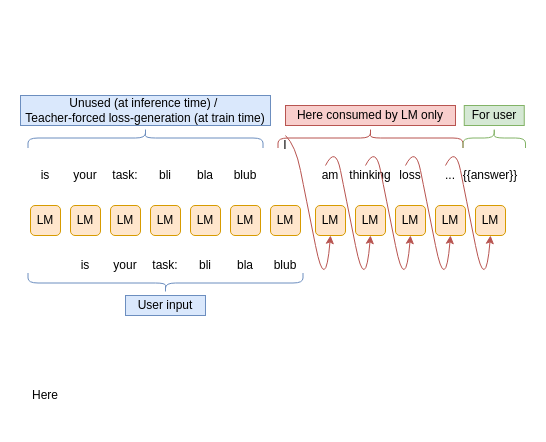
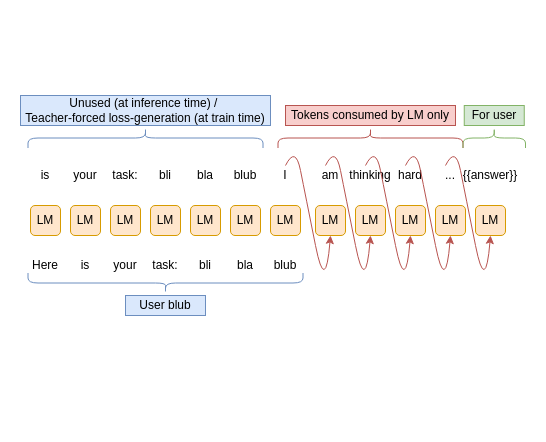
- <mxCell id="41" value="Here consumed by LM only" style="text;html=1;align=center;verticalAlign=middle;whiteSpace=wrap;rounded=0;fillColor=#f8cecc;strokeColor=#b85450;" parent="1" vertex="1"><mxGeometry x="285" y="105" width="170" height="20" as="geometry" /></mxCell>
+ <mxCell id="41" value="Tokens consumed by LM only" style="text;html=1;align=center;verticalAlign=middle;whiteSpace=wrap;rounded=0;fillColor=#f8cecc;strokeColor=#b85450;" parent="1" vertex="1"><mxGeometry x="285" y="105" width="170" height="20" as="geometry" /></mxCell>
- <mxCell id="20" value="I" style="text;html=1;align=center;verticalAlign=middle;whiteSpace=wrap;rounded=0;" parent="1" vertex="1"><mxGeometry x="265" y="135" width="40" height="20" as="geometry" /></mxCell>
+ <mxCell id="20" value="I" style="text;html=1;align=center;verticalAlign=middle;whiteSpace=wrap;rounded=0;" parent="1" vertex="1"><mxGeometry x="265" y="165" width="40" height="20" as="geometry" /></mxCell>
- <mxCell id="23" value="loss" style="text;html=1;align=center;verticalAlign=middle;whiteSpace=wrap;rounded=0;" parent="1" vertex="1"><mxGeometry x="390" y="165" width="40" height="20" as="geometry" /></mxCell>
+ <mxCell id="23" value="hard" style="text;html=1;align=center;verticalAlign=middle;whiteSpace=wrap;rounded=0;" parent="1" vertex="1"><mxGeometry x="390" y="165" width="40" height="20" as="geometry" /></mxCell>
- <mxCell id="31" value="User input" style="text;html=1;align=center;verticalAlign=middle;whiteSpace=wrap;rounded=0;fillColor=#dae8fc;strokeColor=#6c8ebf;" parent="1" vertex="1"><mxGeometry x="125" y="295" width="80" height="20" as="geometry" /></mxCell>
+ <mxCell id="31" value="User blub" style="text;html=1;align=center;verticalAlign=middle;whiteSpace=wrap;rounded=0;fillColor=#dae8fc;strokeColor=#6c8ebf;" parent="1" vertex="1"><mxGeometry x="125" y="295" width="80" height="20" as="geometry" /></mxCell>
- <mxCell id="2" value="Here" style="text;html=1;align=center;verticalAlign=middle;whiteSpace=wrap;rounded=0;" parent="1" vertex="1"><mxGeometry x="25" y="385" width="40" height="20" as="geometry" /></mxCell>
+ <mxCell id="2" value="Here" style="text;html=1;align=center;verticalAlign=middle;whiteSpace=wrap;rounded=0;" parent="1" vertex="1"><mxGeometry x="25" y="255" width="40" height="20" as="geometry" /></mxCell>
